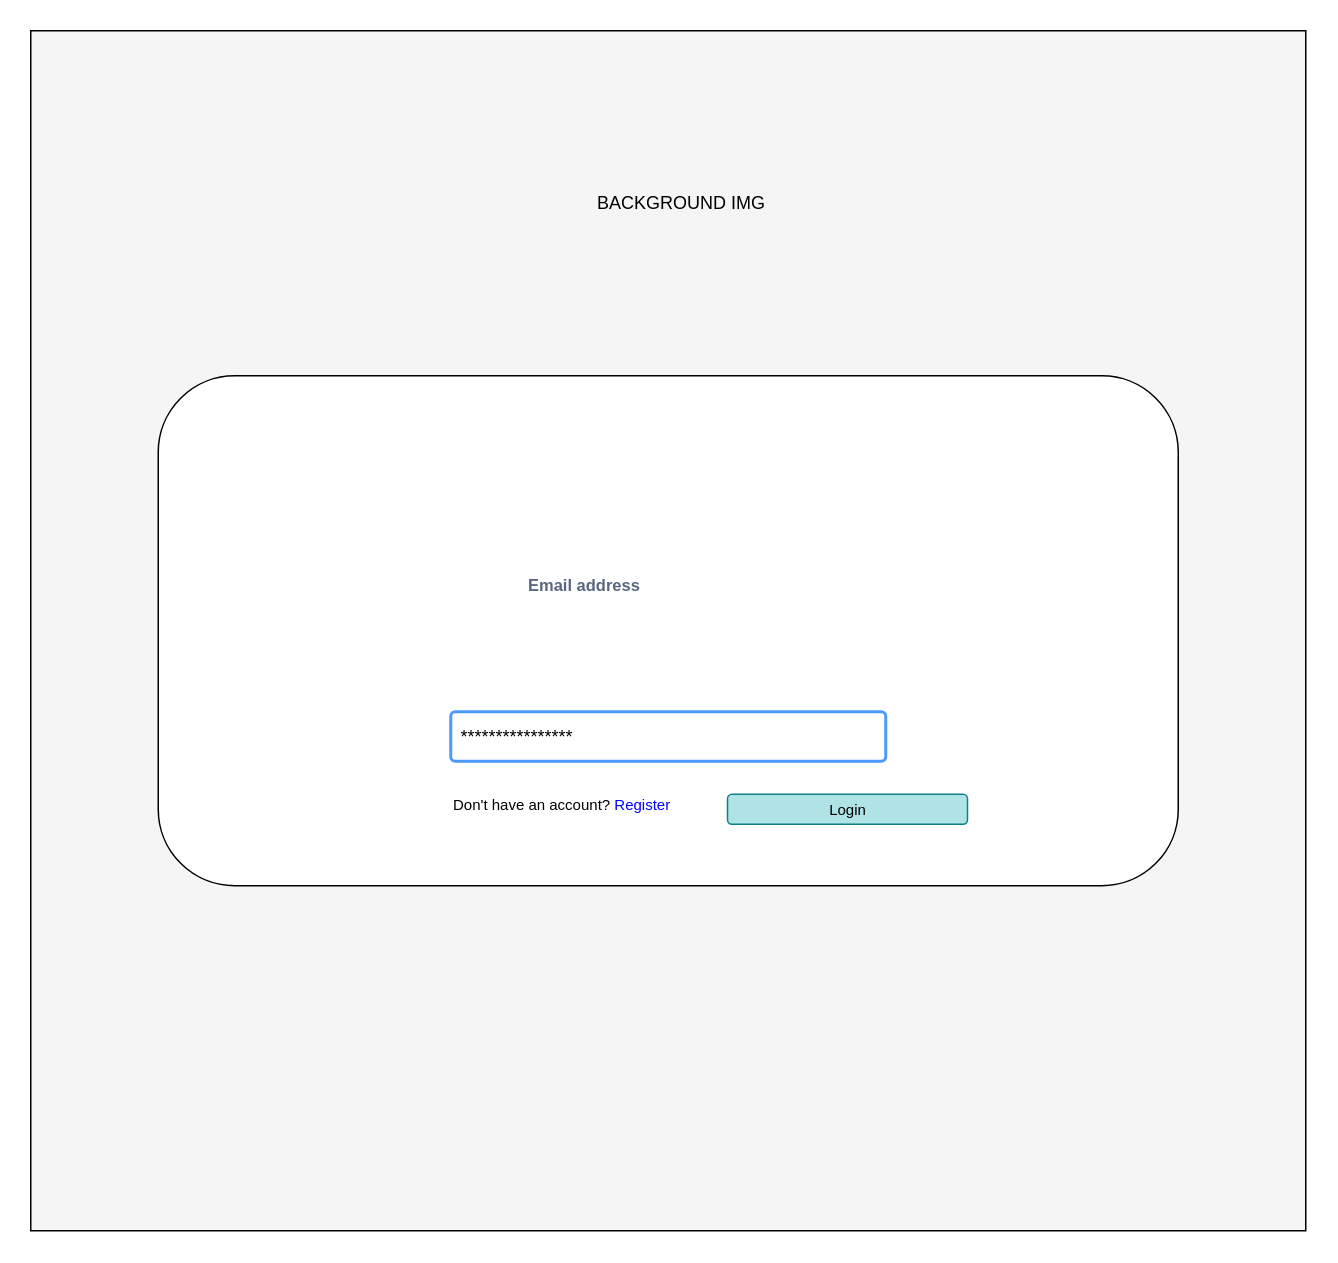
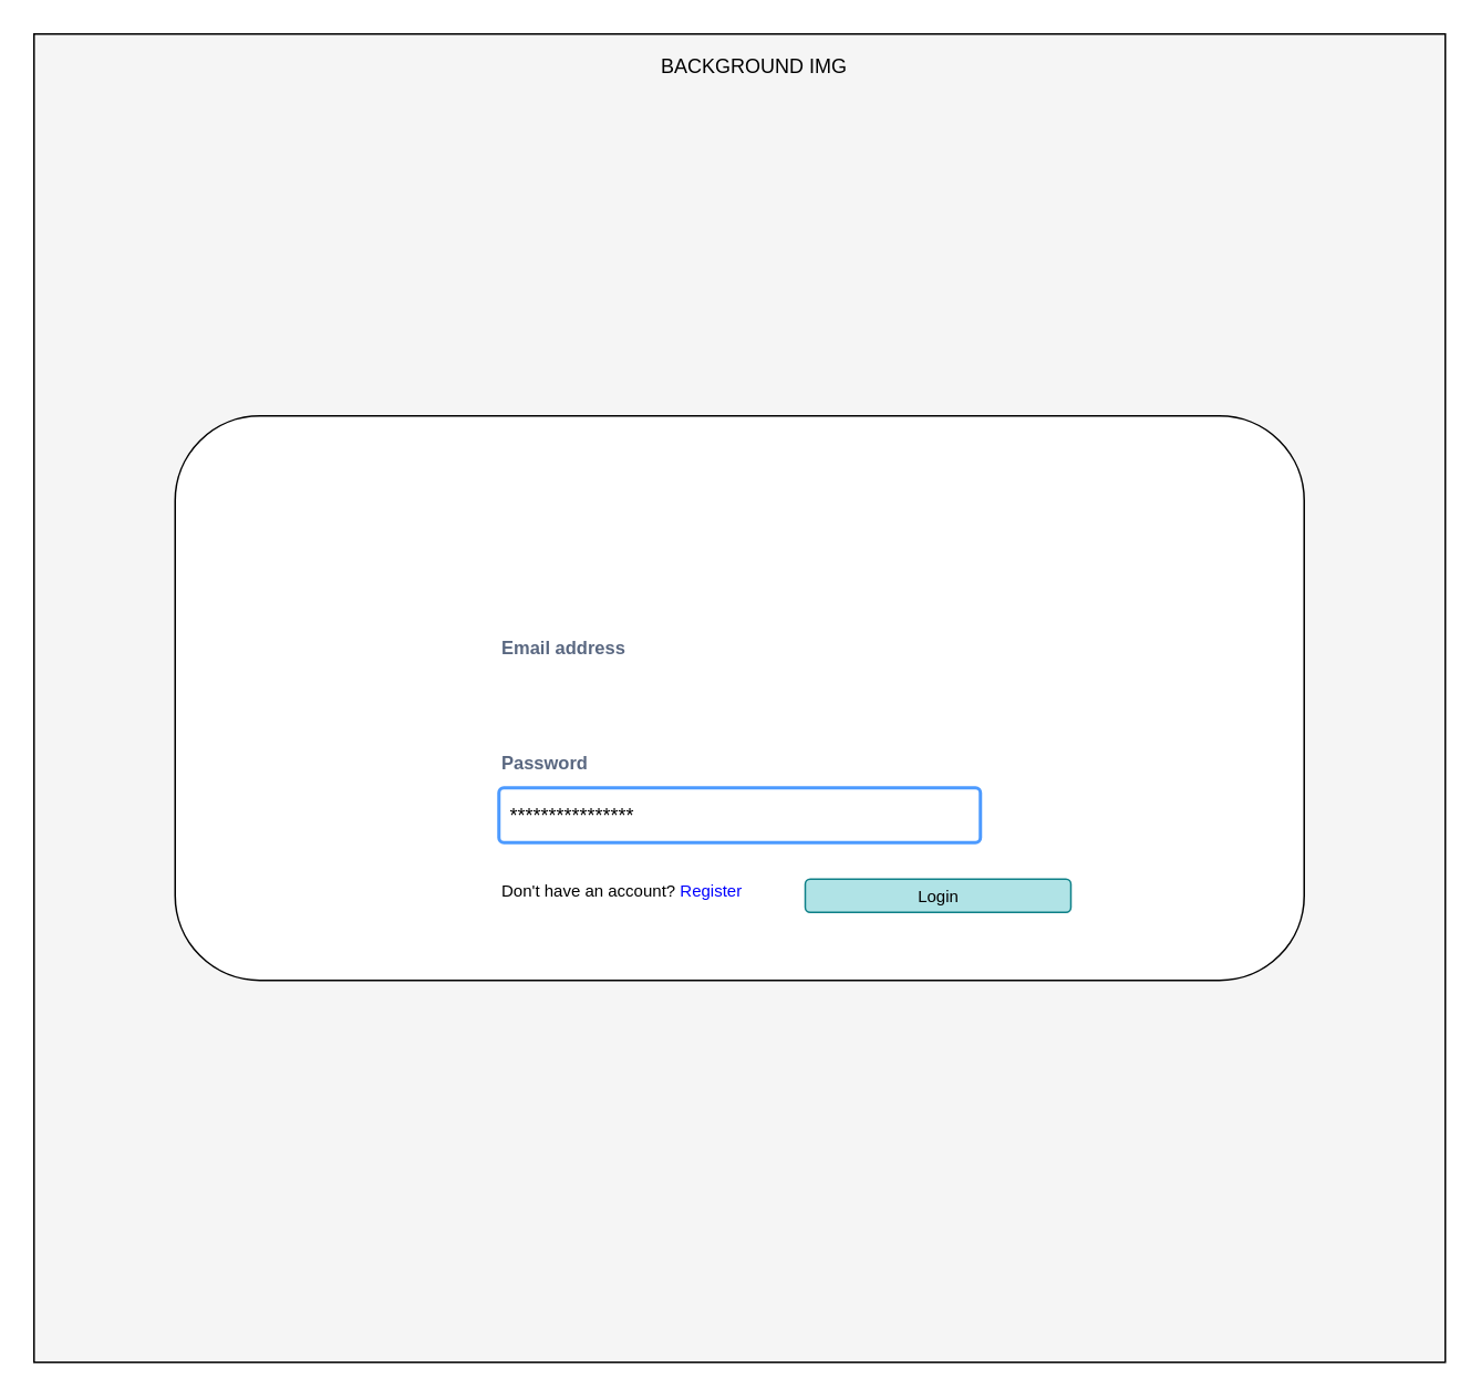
- <mxCell id="3" value="BACKGROUND IMG" style="text;html=1;strokeColor=none;fillColor=none;align=center;verticalAlign=middle;whiteSpace=wrap;rounded=0;" parent="1" vertex="1"><mxGeometry x="388" y="125" width="132" height="20" as="geometry" /></mxCell>
+ <mxCell id="3" value="BACKGROUND IMG" style="text;html=1;strokeColor=none;fillColor=none;align=center;verticalAlign=middle;whiteSpace=wrap;rounded=0;" parent="1" vertex="1"><mxGeometry x="388" y="30" width="132" height="20" as="geometry" /></mxCell>
- <mxCell id="5" value="Email address" style="fillColor=none;strokeColor=none;html=1;fontSize=11;fontStyle=0;align=left;fontColor=#596780;fontStyle=1;fontSize=11" parent="1" vertex="1"><mxGeometry x="350" y="380" width="240" height="20" as="geometry" /></mxCell>
+ <mxCell id="5" value="Email address" style="fillColor=none;strokeColor=none;html=1;fontSize=11;fontStyle=0;align=left;fontColor=#596780;fontStyle=1;fontSize=11" parent="1" vertex="1"><mxGeometry x="300" y="380" width="240" height="20" as="geometry" /></mxCell>
+ <mxCell id="6" value="Password" style="fillColor=none;strokeColor=none;html=1;fontSize=11;fontStyle=0;align=left;fontColor=#596780;fontStyle=1;fontSize=11" parent="1" vertex="1"><mxGeometry x="300" y="449" width="240" height="20" as="geometry" /></mxCell>
